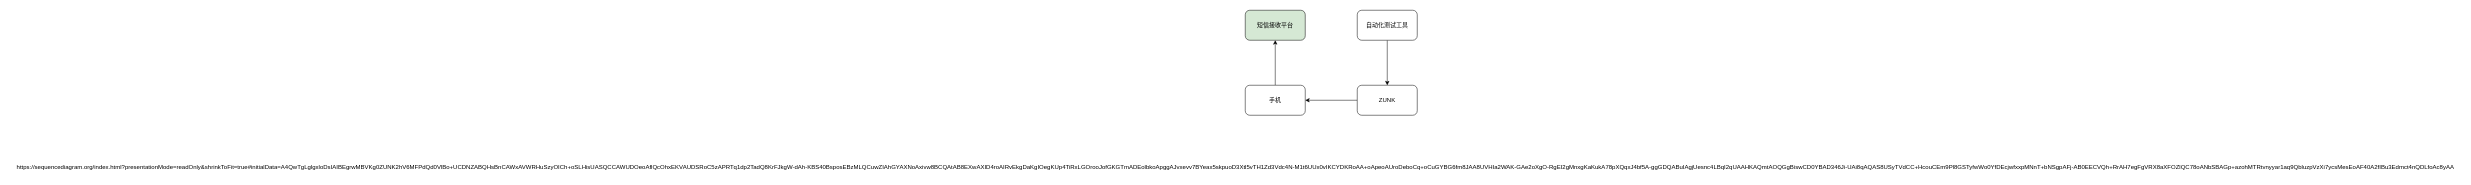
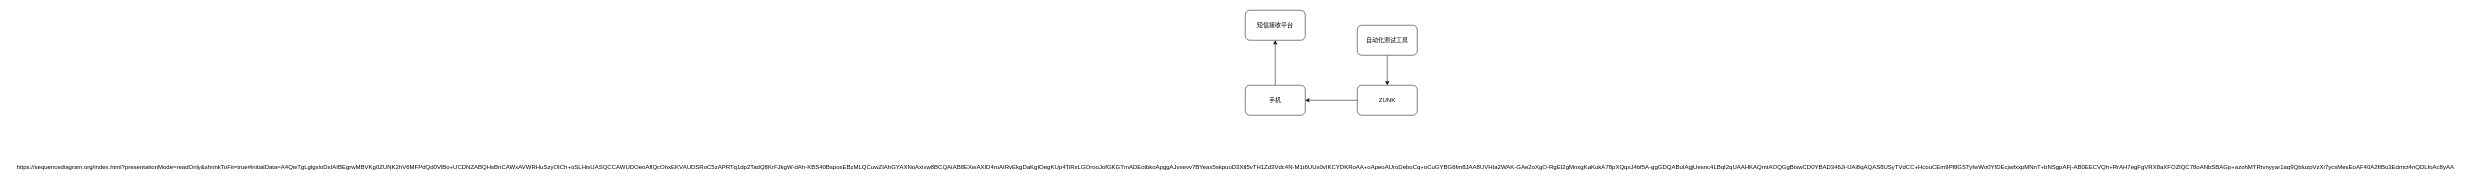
- <mxCell id="2" value="短信接收平台" style="rounded=1;whiteSpace=wrap;html=1;fillColor=#d5e8d4;" vertex="1" parent="1"><mxGeometry x="2490" y="20" width="120" height="60" as="geometry" /></mxCell>
+ <mxCell id="2" value="短信接收平台" style="rounded=1;whiteSpace=wrap;html=1;" vertex="1" parent="1"><mxGeometry x="2490" y="20" width="120" height="60" as="geometry" /></mxCell>
- <mxCell id="4" value="自动化测试工具" style="rounded=1;whiteSpace=wrap;html=1;" vertex="1" parent="1"><mxGeometry x="2714" y="20" width="120" height="60" as="geometry" /></mxCell>
+ <mxCell id="4" value="自动化测试工具" style="rounded=1;whiteSpace=wrap;html=1;" vertex="1" parent="1"><mxGeometry x="2714" y="50" width="120" height="60" as="geometry" /></mxCell>
